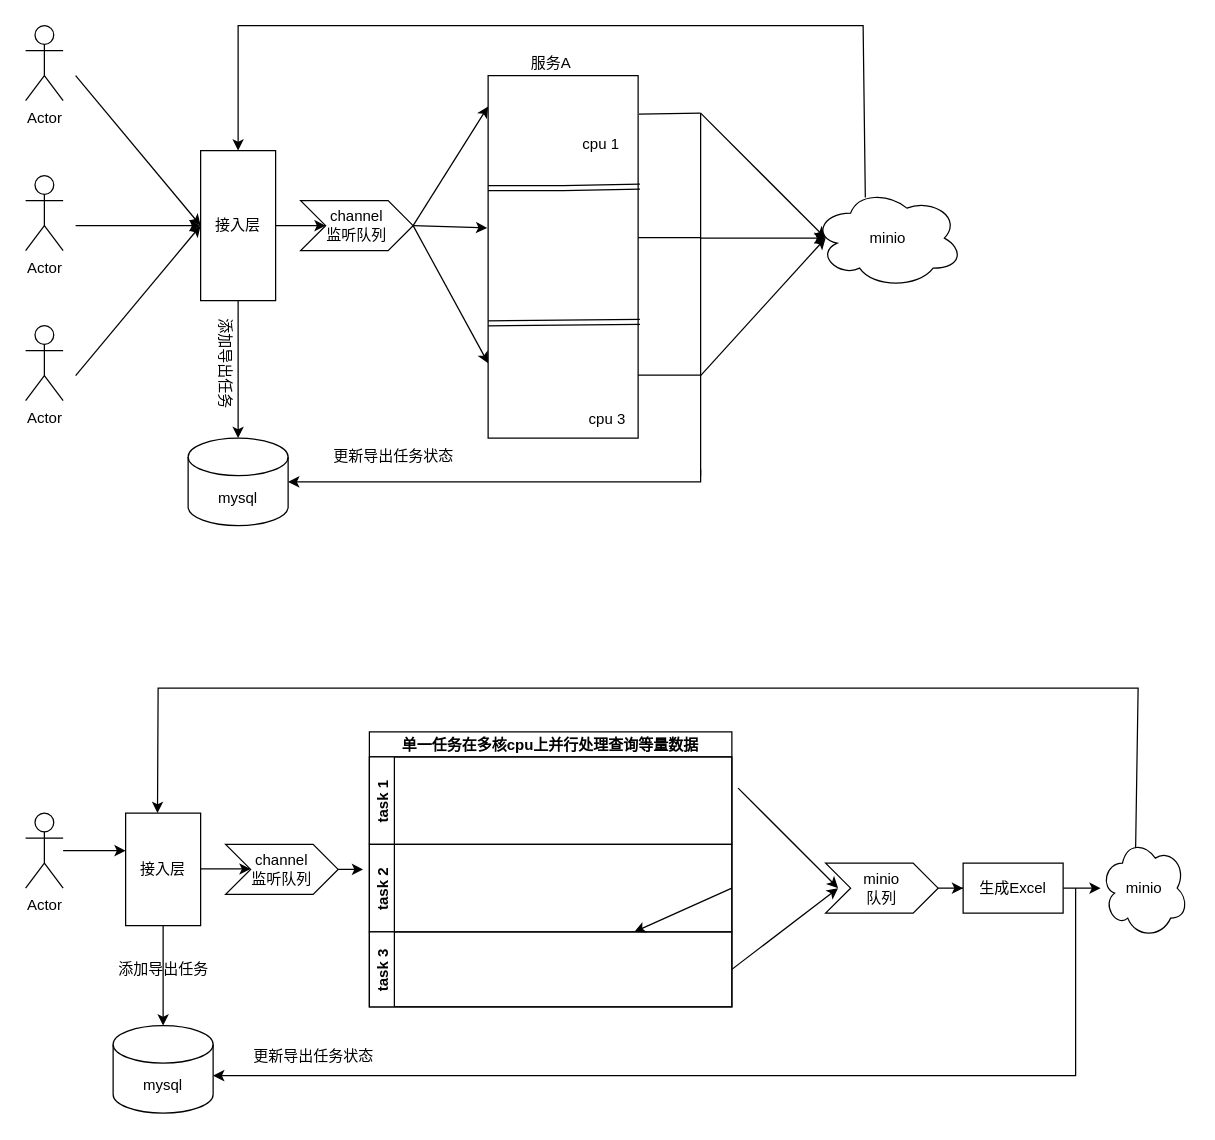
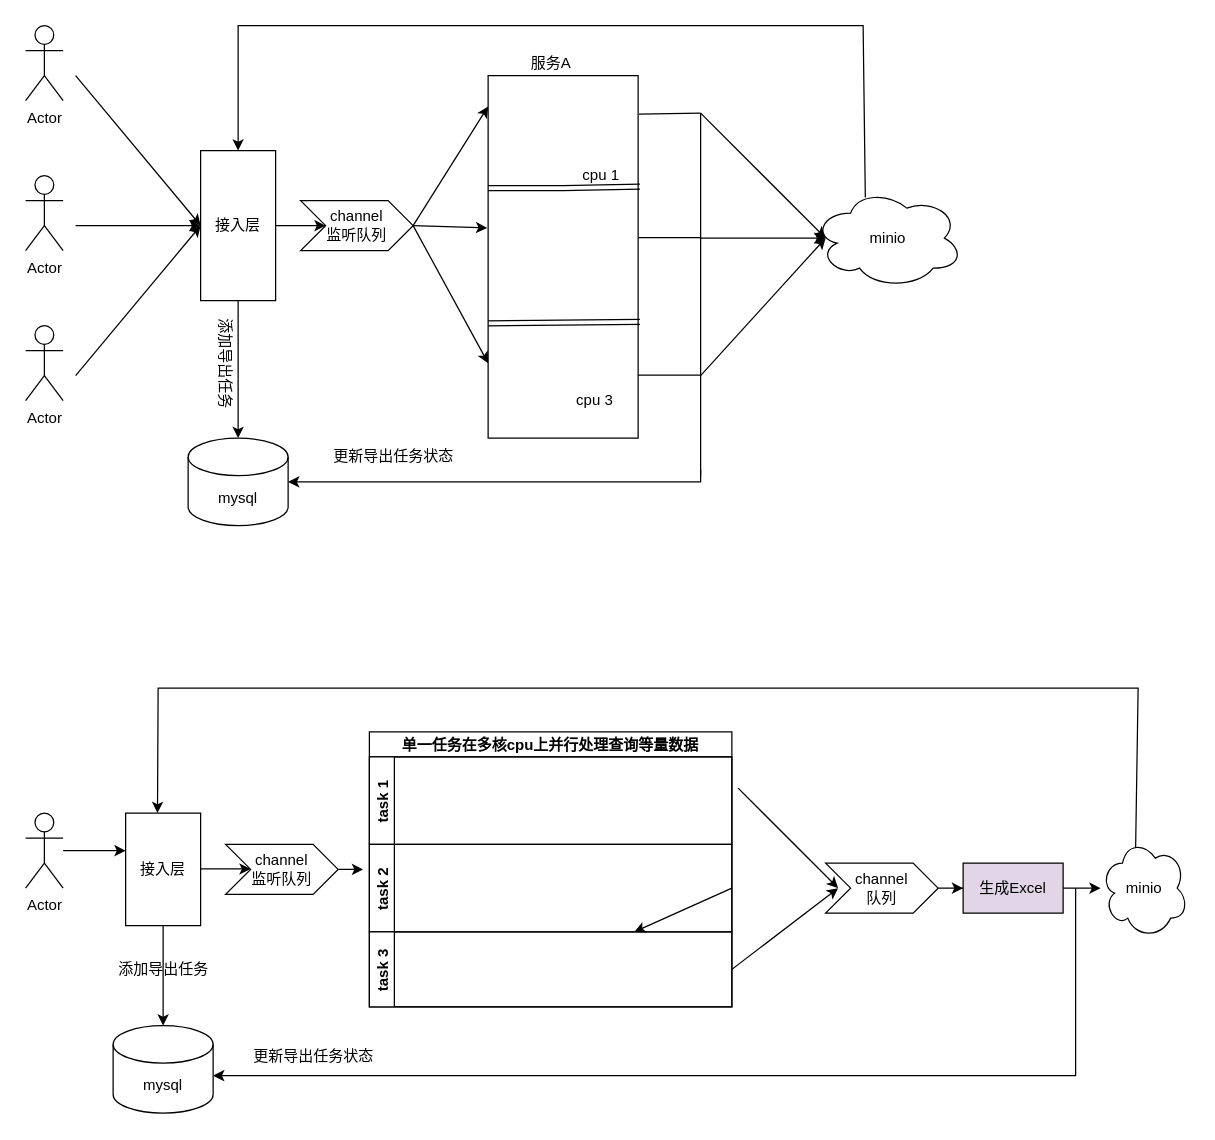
- <mxCell id="30" value="cpu 1" style="text;html=1;resizable=0;autosize=1;align=center;verticalAlign=middle;points=[];fillColor=none;strokeColor=none;rounded=0;" vertex="1" parent="1"><mxGeometry x="455" y="100" width="50" height="30" as="geometry" /></mxCell>
+ <mxCell id="30" value="cpu 1" style="text;html=1;resizable=0;autosize=1;align=center;verticalAlign=middle;points=[];fillColor=none;strokeColor=none;rounded=0;" vertex="1" parent="1"><mxGeometry x="455" y="125" width="50" height="30" as="geometry" /></mxCell>
- <mxCell id="31" value="cpu 3" style="text;html=1;resizable=0;autosize=1;align=center;verticalAlign=middle;points=[];fillColor=none;strokeColor=none;rounded=0;" vertex="1" parent="1"><mxGeometry x="460" y="320" width="50" height="30" as="geometry" /></mxCell>
+ <mxCell id="31" value="cpu 3" style="text;html=1;resizable=0;autosize=1;align=center;verticalAlign=middle;points=[];fillColor=none;strokeColor=none;rounded=0;" vertex="1" parent="1"><mxGeometry x="450" y="305" width="50" height="30" as="geometry" /></mxCell>
- <mxCell id="51" value="minio&lt;br&gt;队列" style="shape=step;perimeter=stepPerimeter;whiteSpace=wrap;html=1;fixedSize=1;" vertex="1" parent="1"><mxGeometry x="660" y="690" width="90" height="40" as="geometry" /></mxCell>
+ <mxCell id="51" value="channel&lt;br&gt;队列" style="shape=step;perimeter=stepPerimeter;whiteSpace=wrap;html=1;fixedSize=1;" vertex="1" parent="1"><mxGeometry x="660" y="690" width="90" height="40" as="geometry" /></mxCell>
- <mxCell id="53" value="生成Excel" style="whiteSpace=wrap;html=1;" vertex="1" parent="1"><mxGeometry x="770" y="690" width="80" height="40" as="geometry" /></mxCell>
+ <mxCell id="53" value="生成Excel" style="whiteSpace=wrap;html=1;fillColor=#e1d5e7;" vertex="1" parent="1"><mxGeometry x="770" y="690" width="80" height="40" as="geometry" /></mxCell>
